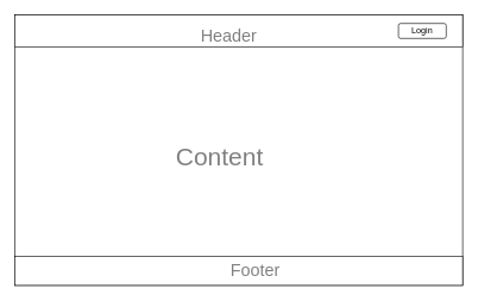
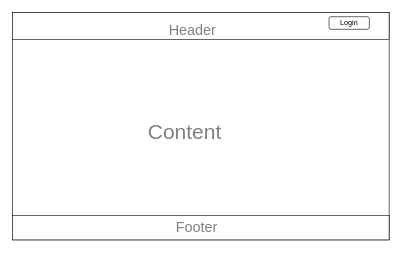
- <mxCell id="4" value="Login" style="rounded=1;whiteSpace=wrap;html=1;" parent="1" vertex="1"><mxGeometry x="558" y="32" width="67" height="21" as="geometry" /></mxCell>
+ <mxCell id="4" value="Login" style="rounded=1;whiteSpace=wrap;html=1;" parent="1" vertex="1"><mxGeometry x="548" y="27" width="67" height="21" as="geometry" /></mxCell>
- <mxCell id="8" value="&lt;font style=&quot;font-size: 24px;&quot;&gt;Footer&lt;/font&gt;" style="text;html=1;align=center;verticalAlign=middle;whiteSpace=wrap;rounded=0;fontSize=16;fontColor=#808080;" parent="1" vertex="1"><mxGeometry x="237" y="361.25" width="241" height="34.5" as="geometry" /></mxCell>
+ <mxCell id="8" value="&lt;font style=&quot;font-size: 24px;&quot;&gt;Footer&lt;/font&gt;" style="text;html=1;align=center;verticalAlign=middle;whiteSpace=wrap;rounded=0;fontSize=16;fontColor=#808080;" parent="1" vertex="1"><mxGeometry x="207" y="361.25" width="241" height="34.5" as="geometry" /></mxCell>
